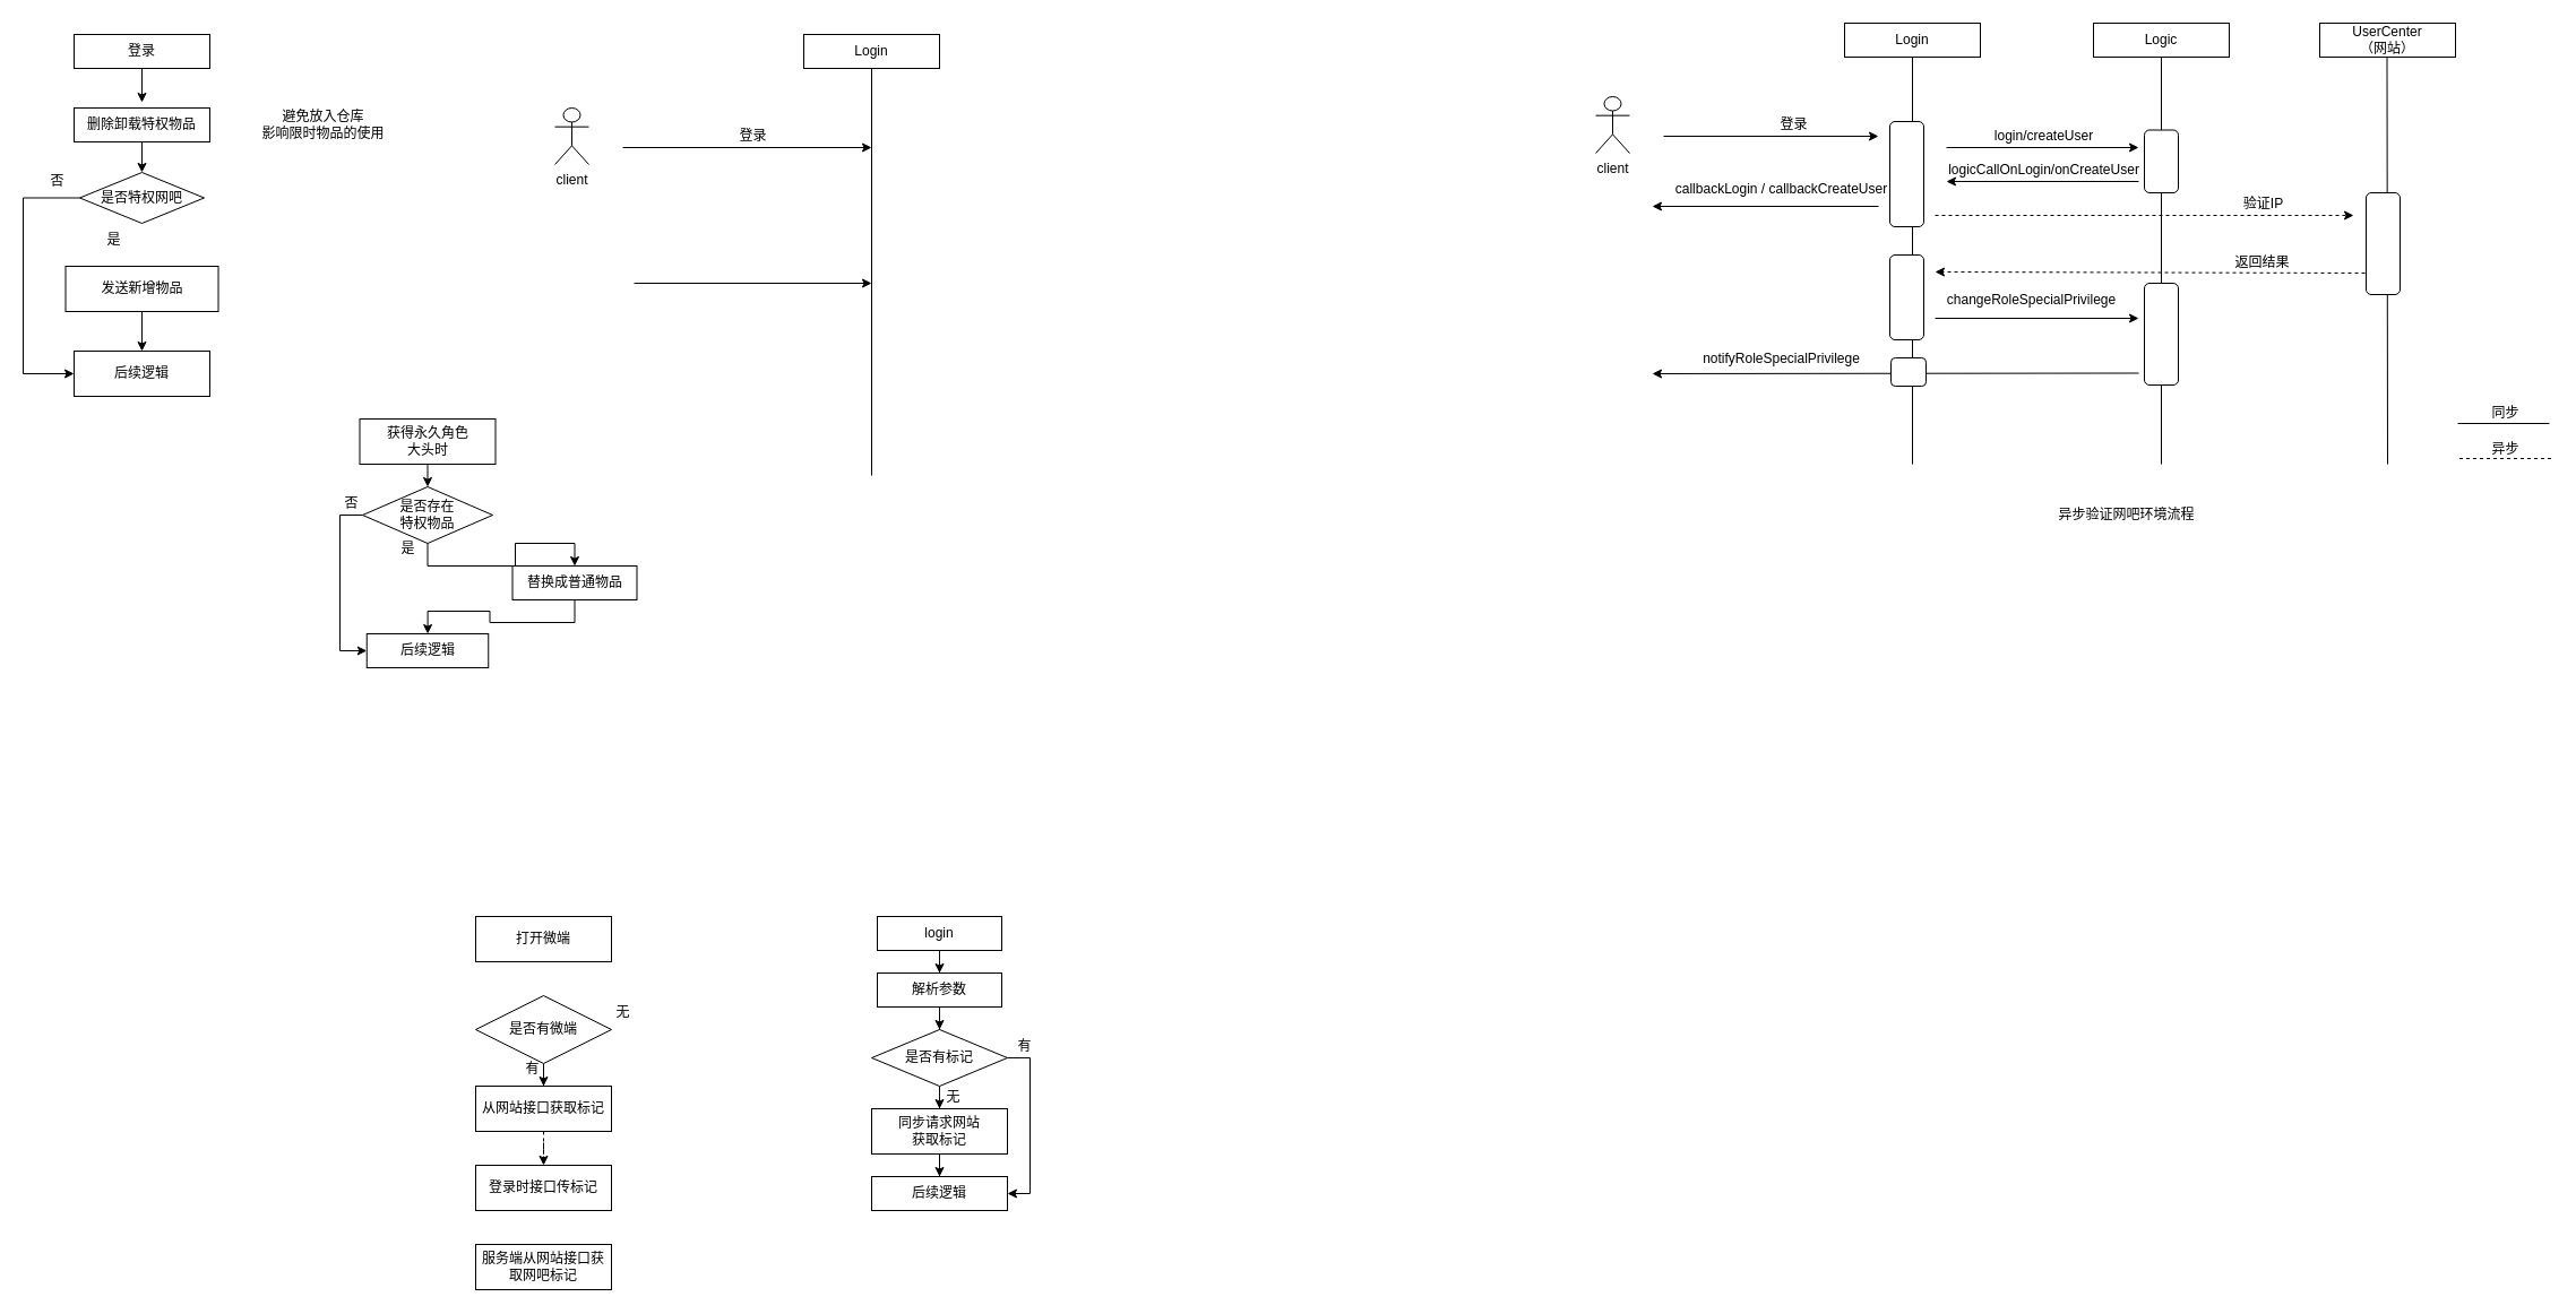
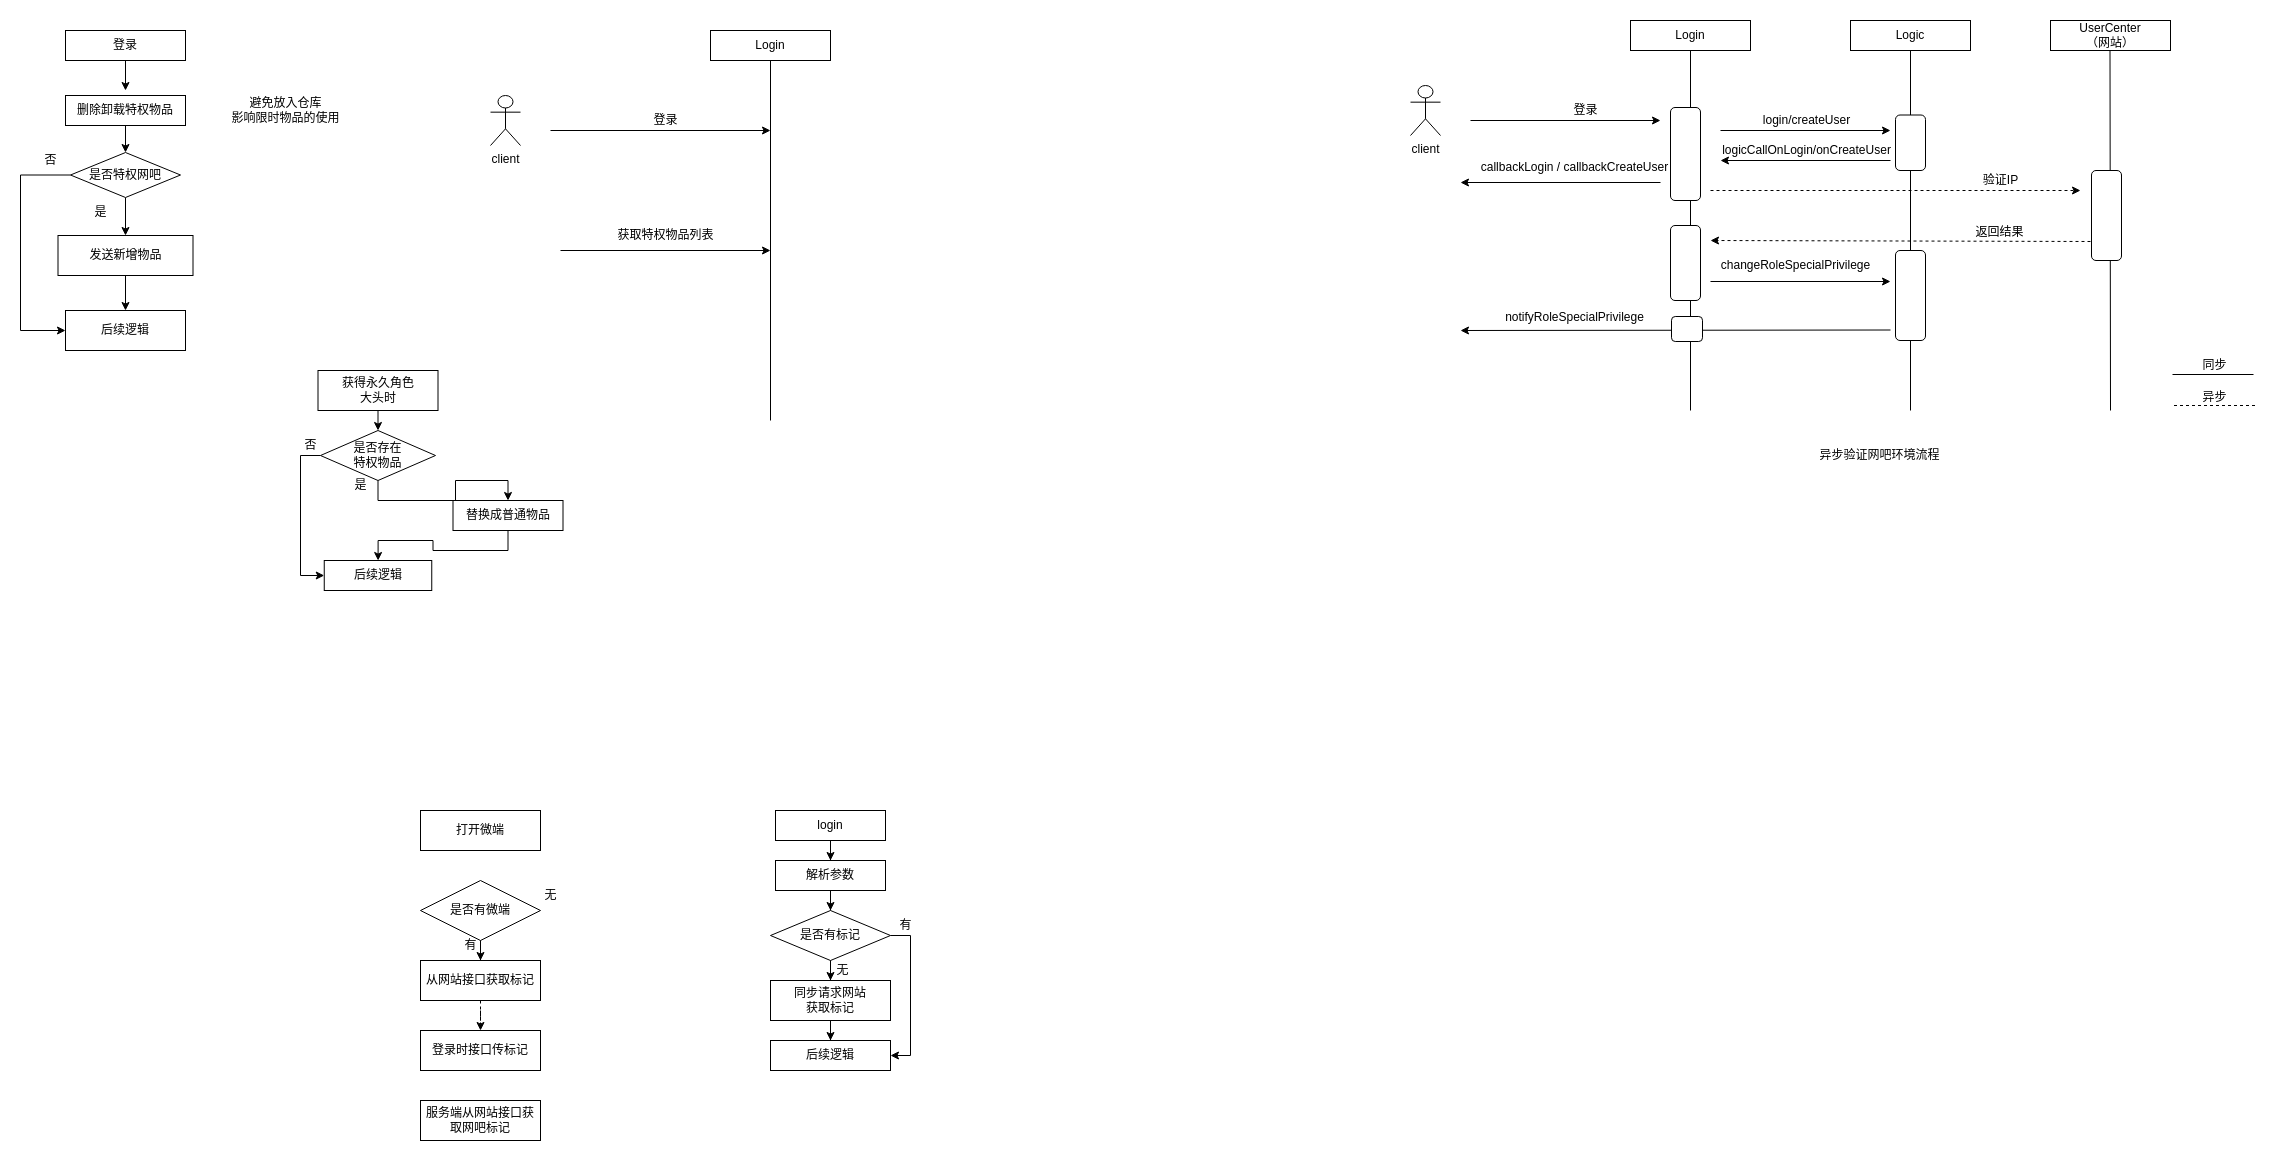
+ <mxCell id="5" style="edgeStyle=orthogonalEdgeStyle;rounded=0;orthogonalLoop=1;jettySize=auto;html=1;exitX=0.5;exitY=1;exitDx=0;exitDy=0;" parent="1" source="6" target="8" edge="1"><mxGeometry relative="1" as="geometry" /></mxCell>
+ <mxCell id="18" value="获取特权物品列表" style="text;html=1;align=center;verticalAlign=middle;resizable=0;points=[];autosize=1;strokeColor=none;fillColor=none;" parent="1" vertex="1"><mxGeometry x="605" y="220" width="120" height="30" as="geometry" /></mxCell>
